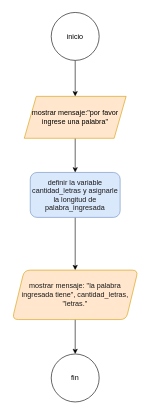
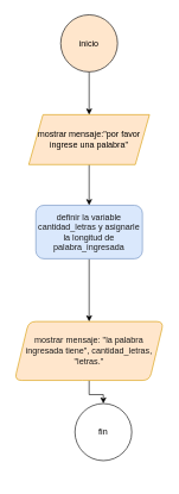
- <mxCell id="3" value="inicio" style="ellipse;whiteSpace=wrap;html=1;aspect=fixed;" vertex="1" parent="1"><mxGeometry x="85" y="20" width="80" height="80" as="geometry" /></mxCell>
+ <mxCell id="3" value="inicio" style="ellipse;whiteSpace=wrap;html=1;aspect=fixed;fillColor=#ffe6cc;" vertex="1" parent="1"><mxGeometry x="85" y="20" width="80" height="80" as="geometry" /></mxCell>
- <mxCell id="10" value="fin" style="ellipse;whiteSpace=wrap;html=1;rounded=1;" vertex="1" parent="1"><mxGeometry x="85" y="590" width="80" height="80" as="geometry" /></mxCell>
+ <mxCell id="10" value="fin" style="ellipse;whiteSpace=wrap;html=1;rounded=1;" vertex="1" parent="1"><mxGeometry x="105" y="565" width="80" height="80" as="geometry" /></mxCell>
